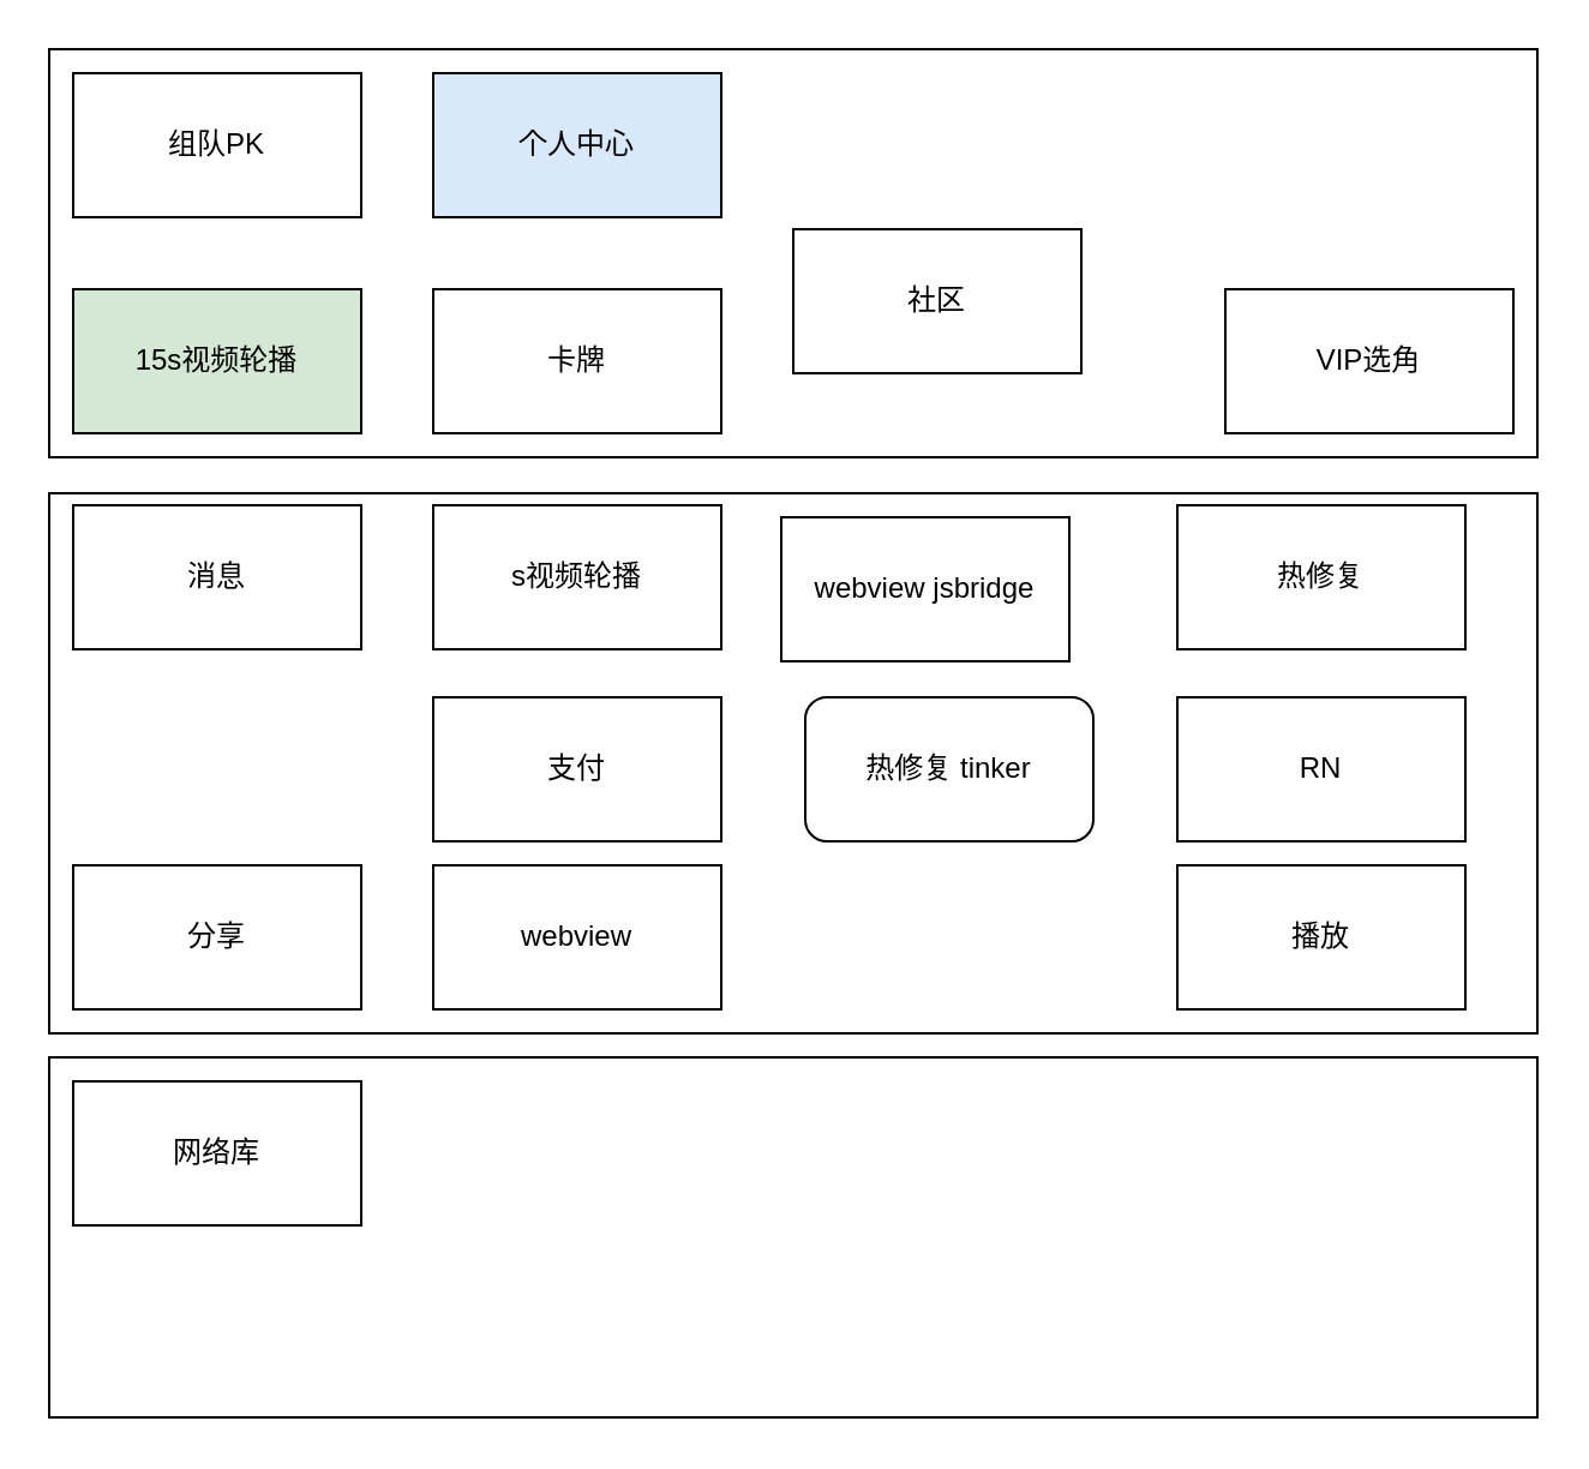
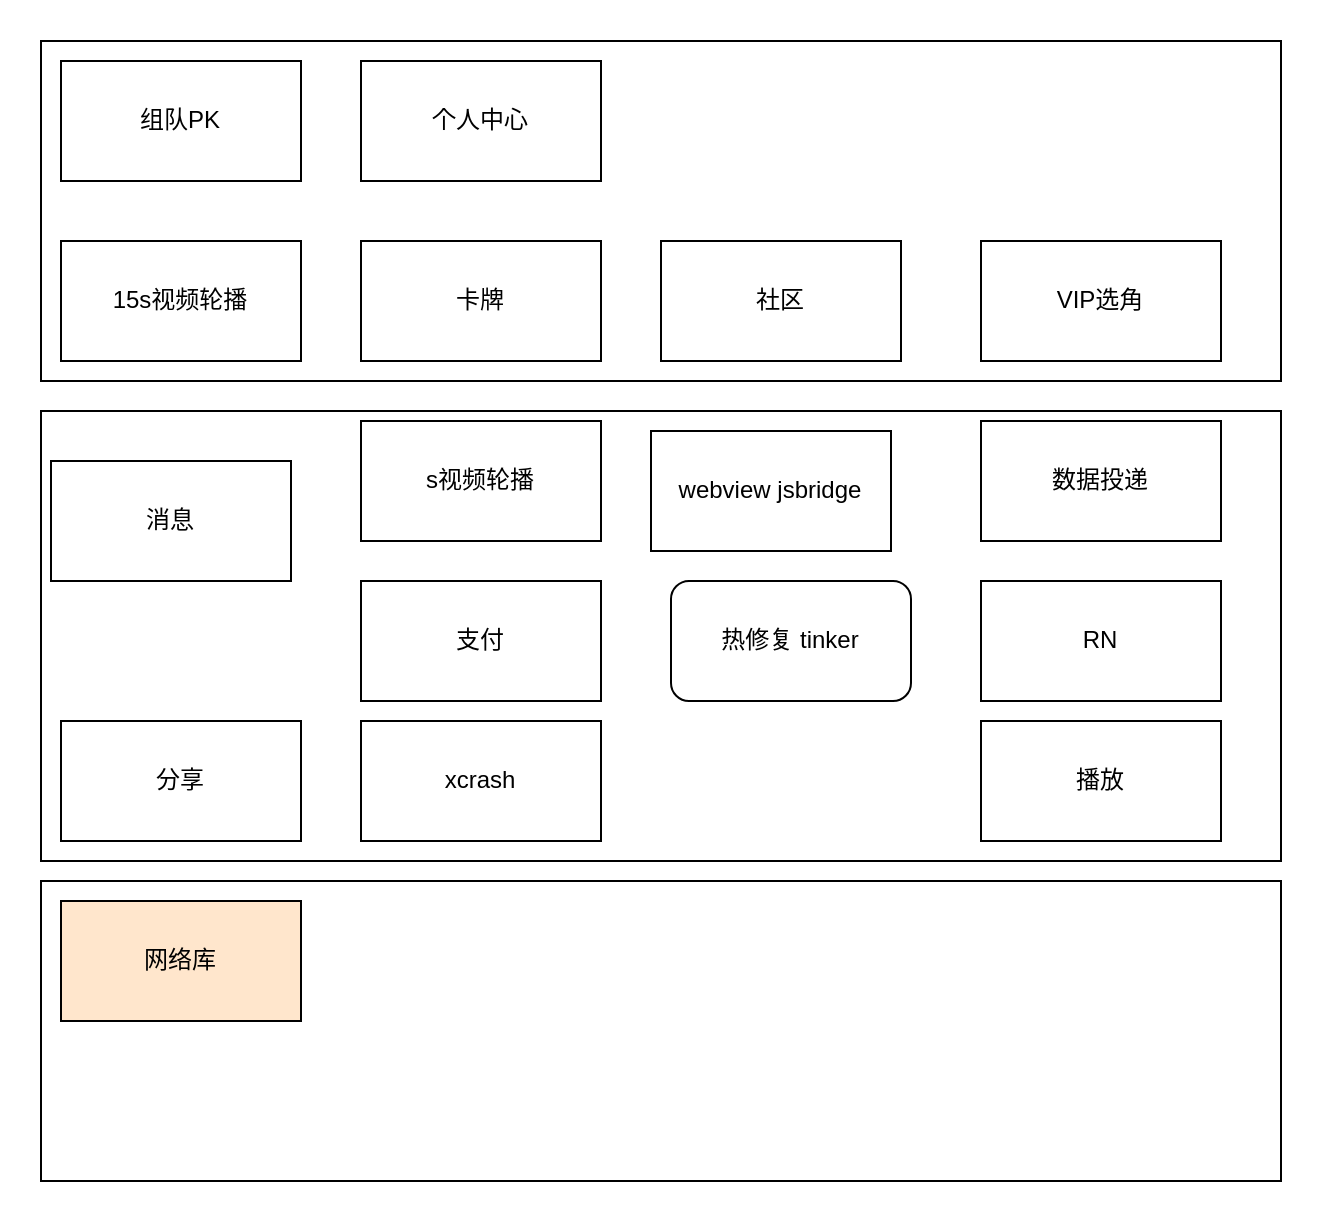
- <mxCell id="15" value="个人中心" style="rounded=0;whiteSpace=wrap;html=1;fillColor=#dae8fc;" parent="1" vertex="1"><mxGeometry x="180" y="30" width="120" height="60" as="geometry" /></mxCell>
+ <mxCell id="15" value="个人中心" style="rounded=0;whiteSpace=wrap;html=1;" parent="1" vertex="1"><mxGeometry x="180" y="30" width="120" height="60" as="geometry" /></mxCell>
- <mxCell id="11" value="社区" style="rounded=0;whiteSpace=wrap;html=1;" parent="1" vertex="1"><mxGeometry x="330" y="95" width="120" height="60" as="geometry" /></mxCell>
+ <mxCell id="11" value="社区" style="rounded=0;whiteSpace=wrap;html=1;" parent="1" vertex="1"><mxGeometry x="330" y="120" width="120" height="60" as="geometry" /></mxCell>
- <mxCell id="9" value="15s视频轮播" style="rounded=0;whiteSpace=wrap;html=1;fillColor=#d5e8d4;" parent="1" vertex="1"><mxGeometry x="30" y="120" width="120" height="60" as="geometry" /></mxCell>
+ <mxCell id="9" value="15s视频轮播" style="rounded=0;whiteSpace=wrap;html=1;" parent="1" vertex="1"><mxGeometry x="30" y="120" width="120" height="60" as="geometry" /></mxCell>
- <mxCell id="13" value="VIP选角" style="rounded=0;whiteSpace=wrap;html=1;" parent="1" vertex="1"><mxGeometry x="510" y="120" width="120" height="60" as="geometry" /></mxCell>
+ <mxCell id="13" value="VIP选角" style="rounded=0;whiteSpace=wrap;html=1;" parent="1" vertex="1"><mxGeometry x="490" y="120" width="120" height="60" as="geometry" /></mxCell>
- <mxCell id="8" value="消息" style="rounded=0;whiteSpace=wrap;html=1;" parent="1" vertex="1"><mxGeometry x="30" y="210" width="120" height="60" as="geometry" /></mxCell>
+ <mxCell id="8" value="消息" style="rounded=0;whiteSpace=wrap;html=1;" parent="1" vertex="1"><mxGeometry x="25" y="230" width="120" height="60" as="geometry" /></mxCell>
- <mxCell id="21" value="热修复" style="rounded=0;whiteSpace=wrap;html=1;fillColor=#FFFFFF;" parent="1" vertex="1"><mxGeometry x="490" y="210" width="120" height="60" as="geometry" /></mxCell>
+ <mxCell id="21" value="数据投递" style="rounded=0;whiteSpace=wrap;html=1;fillColor=#FFFFFF;" parent="1" vertex="1"><mxGeometry x="490" y="210" width="120" height="60" as="geometry" /></mxCell>
- <mxCell id="18" value="webview" style="rounded=0;whiteSpace=wrap;html=1;" vertex="1" parent="1"><mxGeometry x="180" y="360" width="120" height="60" as="geometry" /></mxCell>
+ <mxCell id="18" value="xcrash" style="rounded=0;whiteSpace=wrap;html=1;" vertex="1" parent="1"><mxGeometry x="180" y="360" width="120" height="60" as="geometry" /></mxCell>
- <mxCell id="20" value="网络库" style="rounded=0;whiteSpace=wrap;html=1;" vertex="1" parent="1"><mxGeometry x="30" y="450" width="120" height="60" as="geometry" /></mxCell>
+ <mxCell id="20" value="网络库" style="rounded=0;whiteSpace=wrap;html=1;fillColor=#ffe6cc;" vertex="1" parent="1"><mxGeometry x="30" y="450" width="120" height="60" as="geometry" /></mxCell>
